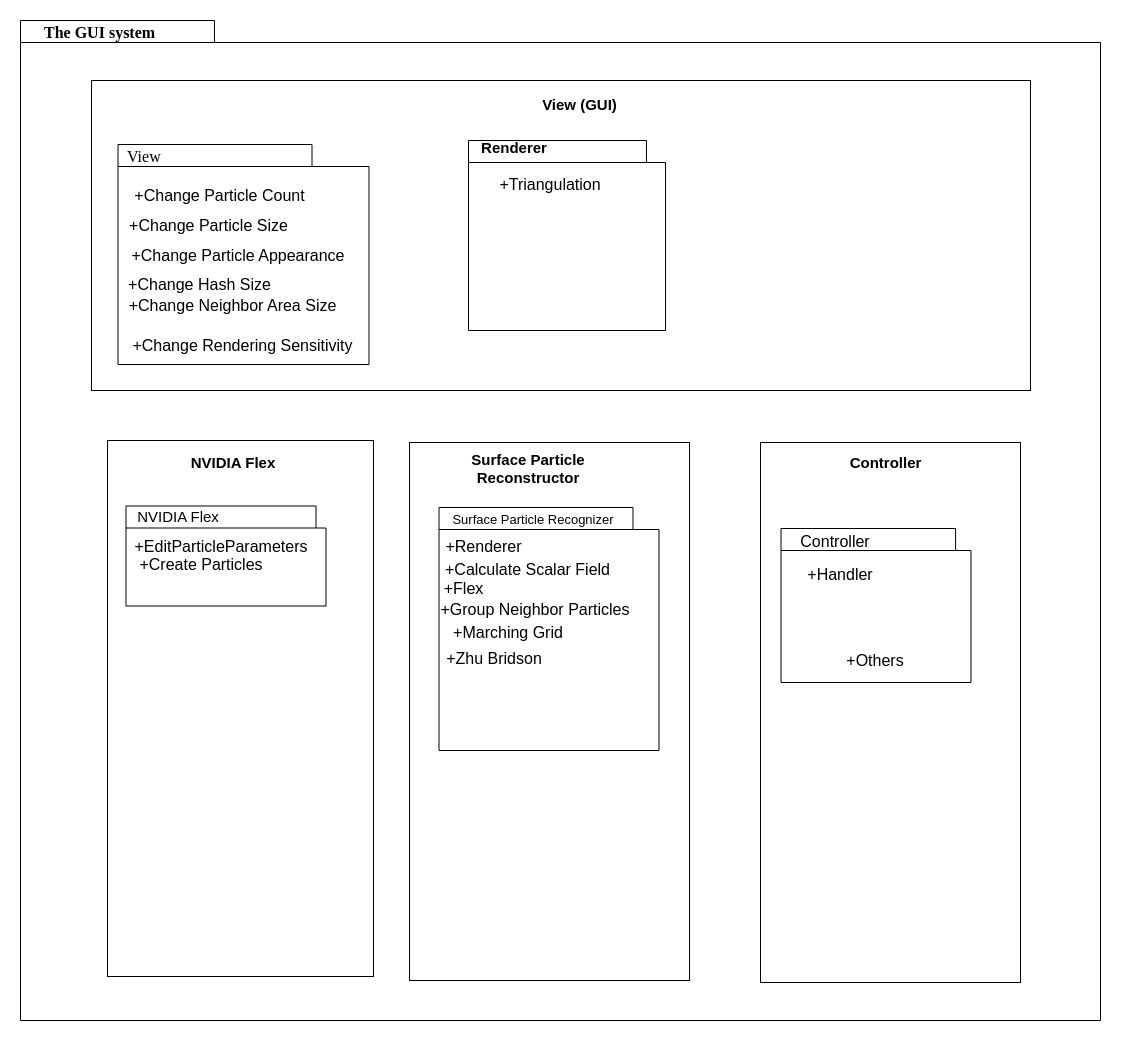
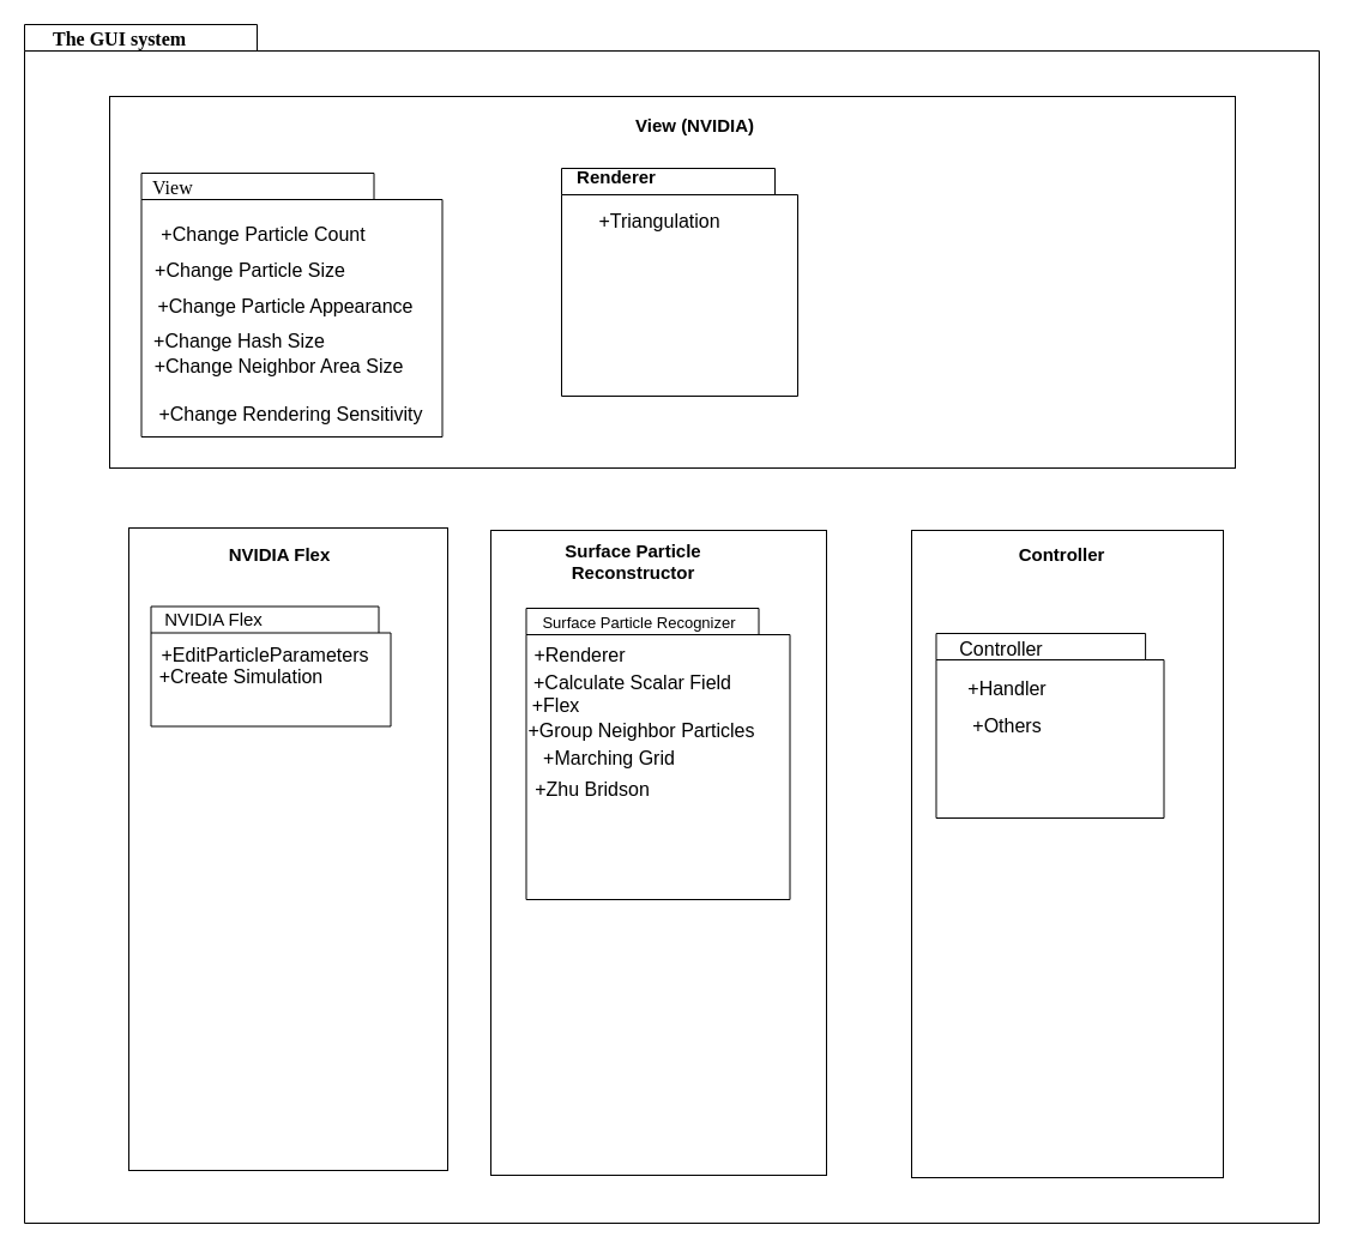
- <mxCell id="7" value="View (GUI)" style="text;html=1;strokeColor=none;fillColor=none;align=center;verticalAlign=middle;whiteSpace=wrap;rounded=0;fontSize=15;fontStyle=1" vertex="1" parent="1"><mxGeometry x="494" y="94" width="171" height="20" as="geometry" /></mxCell>
+ <mxCell id="7" value="View (NVIDIA)" style="text;html=1;strokeColor=none;fillColor=none;align=center;verticalAlign=middle;whiteSpace=wrap;rounded=0;fontSize=15;fontStyle=1" vertex="1" parent="1"><mxGeometry x="494" y="94" width="171" height="20" as="geometry" /></mxCell>
- <mxCell id="18" value="+Create Particles" style="text;html=1;strokeColor=none;fillColor=none;align=center;verticalAlign=middle;whiteSpace=wrap;rounded=0;fontSize=16;" vertex="1" parent="1"><mxGeometry x="125.5" y="553.5" width="150" height="21" as="geometry" /></mxCell>
+ <mxCell id="18" value="+Create Simulation" style="text;html=1;strokeColor=none;fillColor=none;align=center;verticalAlign=middle;whiteSpace=wrap;rounded=0;fontSize=16;" vertex="1" parent="1"><mxGeometry x="125.5" y="553.5" width="150" height="21" as="geometry" /></mxCell>
- <mxCell id="26" value="+Others" style="text;html=1;strokeColor=none;fillColor=none;align=center;verticalAlign=middle;whiteSpace=wrap;rounded=0;fontSize=16;" vertex="1" parent="1"><mxGeometry x="825" y="647" width="100" height="26" as="geometry" /></mxCell>
+ <mxCell id="26" value="+Others" style="text;html=1;strokeColor=none;fillColor=none;align=center;verticalAlign=middle;whiteSpace=wrap;rounded=0;fontSize=16;" vertex="1" parent="1"><mxGeometry x="790" y="592" width="100" height="26" as="geometry" /></mxCell>
